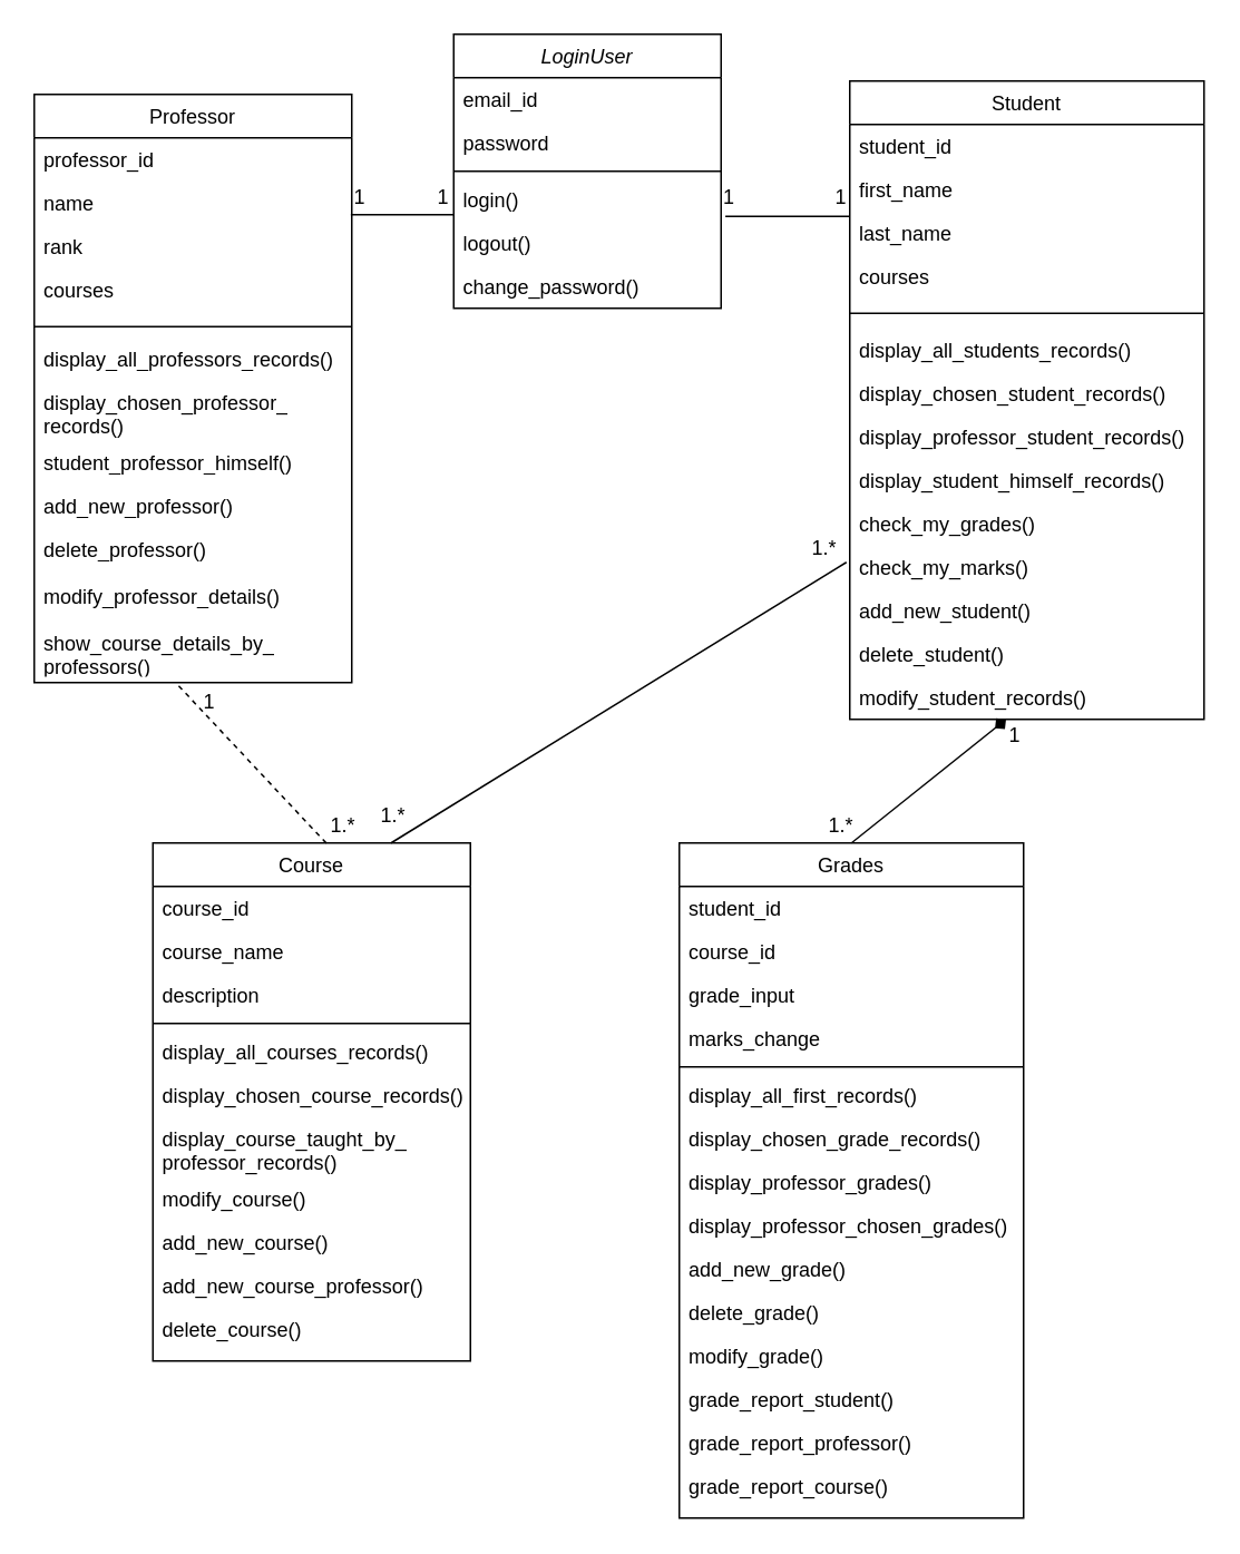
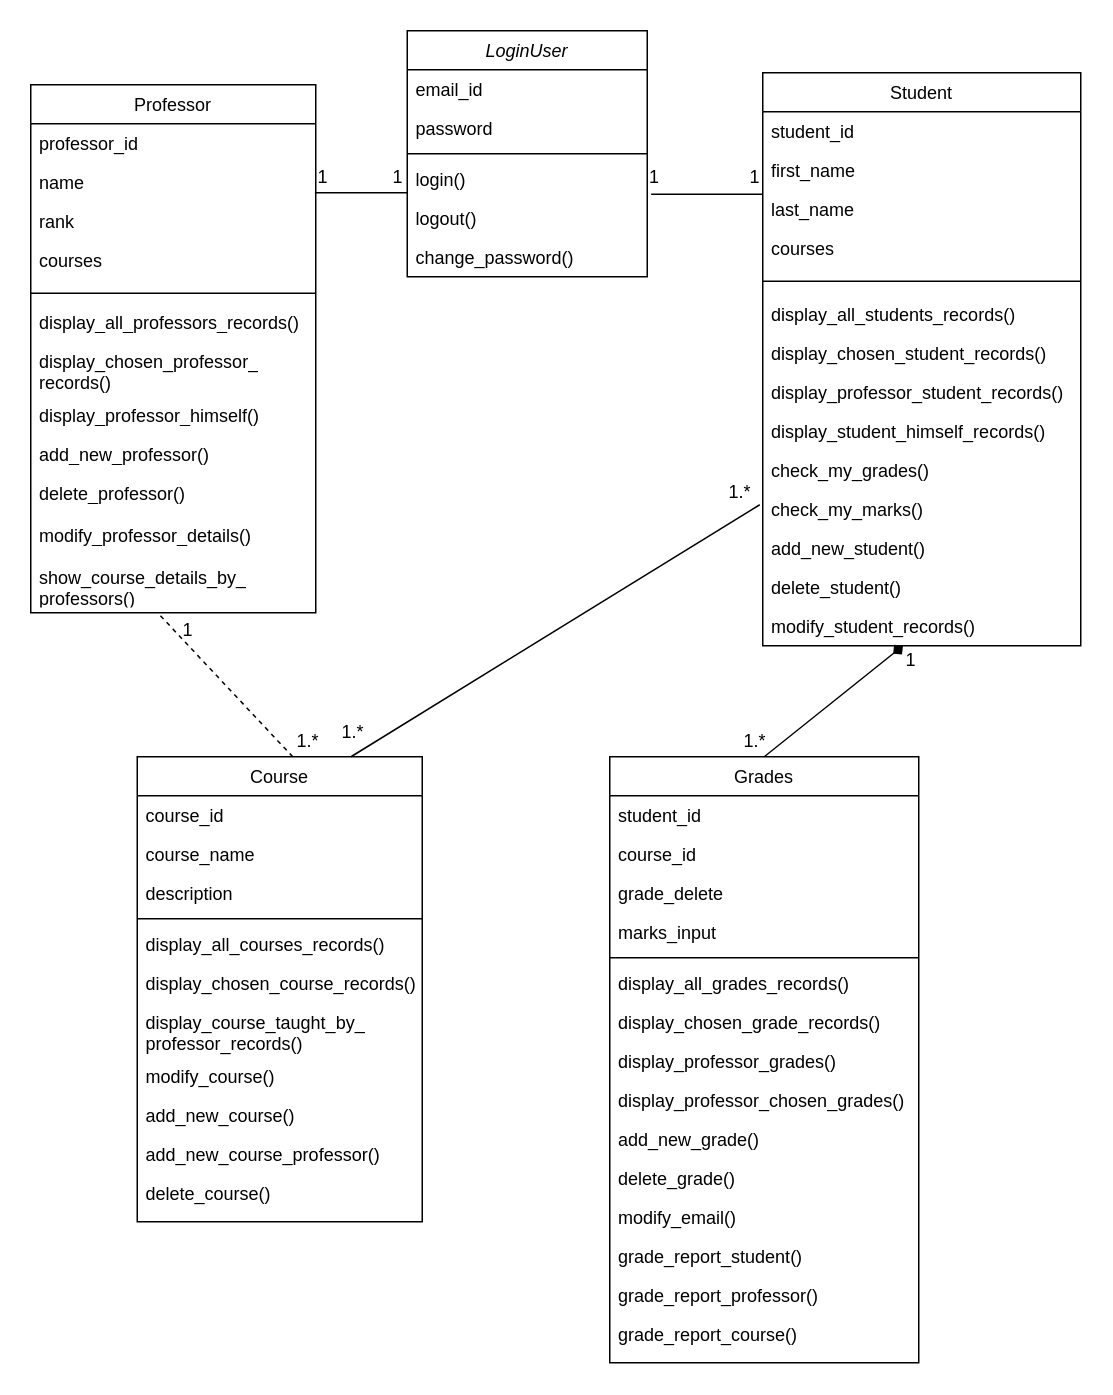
- <mxCell id="29" value="student_professor_himself()" style="text;align=left;verticalAlign=top;spacingLeft=4;spacingRight=4;overflow=hidden;rotatable=0;points=[[0,0.5],[1,0.5]];portConstraint=eastwest;whiteSpace=wrap;spacingBottom=4;spacingTop=-3;" parent="21" vertex="1"><mxGeometry y="210" width="190" height="26" as="geometry" /></mxCell>
+ <mxCell id="29" value="display_professor_himself()" style="text;align=left;verticalAlign=top;spacingLeft=4;spacingRight=4;overflow=hidden;rotatable=0;points=[[0,0.5],[1,0.5]];portConstraint=eastwest;whiteSpace=wrap;spacingBottom=4;spacingTop=-3;" parent="21" vertex="1"><mxGeometry y="210" width="190" height="26" as="geometry" /></mxCell>
- <mxCell id="52" value="grade_input" style="text;align=left;verticalAlign=top;spacingLeft=4;spacingRight=4;overflow=hidden;rotatable=0;points=[[0,0.5],[1,0.5]];portConstraint=eastwest;rounded=0;shadow=0;html=0;" parent="49" vertex="1"><mxGeometry y="78" width="206" height="26" as="geometry" /></mxCell>
+ <mxCell id="52" value="grade_delete" style="text;align=left;verticalAlign=top;spacingLeft=4;spacingRight=4;overflow=hidden;rotatable=0;points=[[0,0.5],[1,0.5]];portConstraint=eastwest;rounded=0;shadow=0;html=0;" parent="49" vertex="1"><mxGeometry y="78" width="206" height="26" as="geometry" /></mxCell>
- <mxCell id="53" value="marks_change" style="text;align=left;verticalAlign=top;spacingLeft=4;spacingRight=4;overflow=hidden;rotatable=0;points=[[0,0.5],[1,0.5]];portConstraint=eastwest;rounded=0;shadow=0;html=0;" parent="49" vertex="1"><mxGeometry y="104" width="206" height="26" as="geometry" /></mxCell>
+ <mxCell id="53" value="marks_input" style="text;align=left;verticalAlign=top;spacingLeft=4;spacingRight=4;overflow=hidden;rotatable=0;points=[[0,0.5],[1,0.5]];portConstraint=eastwest;rounded=0;shadow=0;html=0;" parent="49" vertex="1"><mxGeometry y="104" width="206" height="26" as="geometry" /></mxCell>
- <mxCell id="55" value="display_all_first_records()" style="text;align=left;verticalAlign=top;spacingLeft=4;spacingRight=4;overflow=hidden;rotatable=0;points=[[0,0.5],[1,0.5]];portConstraint=eastwest;" parent="49" vertex="1"><mxGeometry y="138" width="206" height="26" as="geometry" /></mxCell>
+ <mxCell id="55" value="display_all_grades_records()" style="text;align=left;verticalAlign=top;spacingLeft=4;spacingRight=4;overflow=hidden;rotatable=0;points=[[0,0.5],[1,0.5]];portConstraint=eastwest;" parent="49" vertex="1"><mxGeometry y="138" width="206" height="26" as="geometry" /></mxCell>
- <mxCell id="61" value="modify_grade()" style="text;align=left;verticalAlign=top;spacingLeft=4;spacingRight=4;overflow=hidden;rotatable=0;points=[[0,0.5],[1,0.5]];portConstraint=eastwest;" parent="49" vertex="1"><mxGeometry y="294" width="206" height="26" as="geometry" /></mxCell>
+ <mxCell id="61" value="modify_email()" style="text;align=left;verticalAlign=top;spacingLeft=4;spacingRight=4;overflow=hidden;rotatable=0;points=[[0,0.5],[1,0.5]];portConstraint=eastwest;" parent="49" vertex="1"><mxGeometry y="294" width="206" height="26" as="geometry" /></mxCell>
